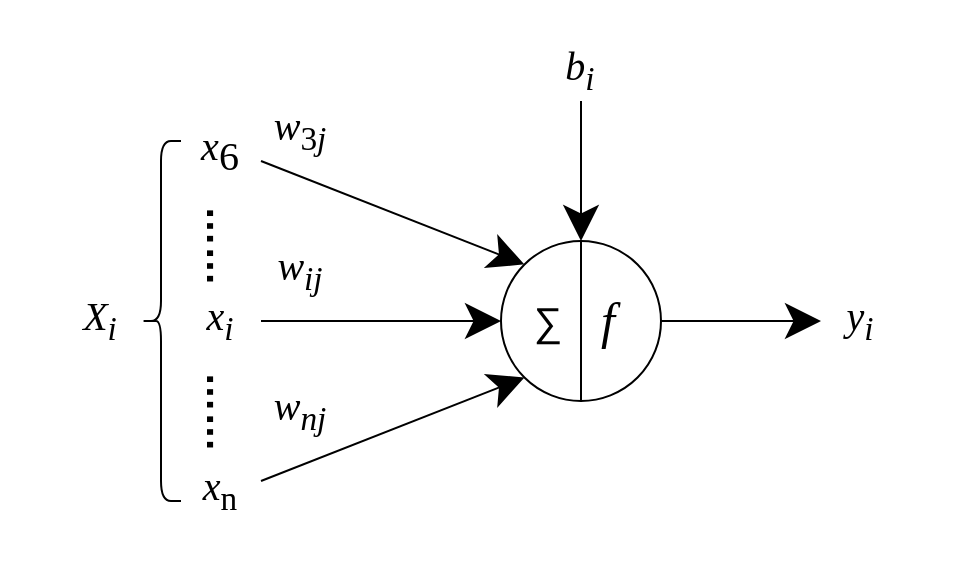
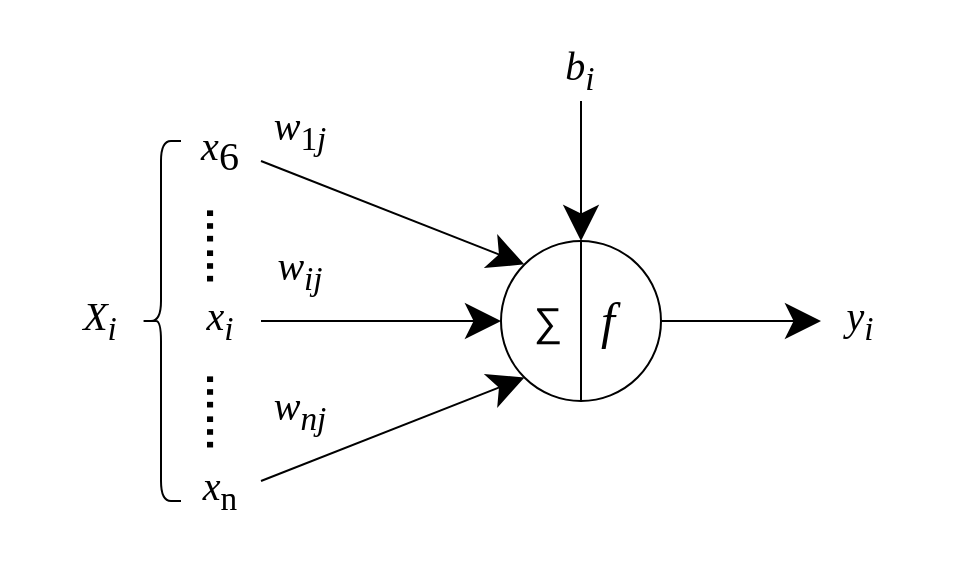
- <mxCell id="8" value="&lt;i&gt;w&lt;/i&gt;&lt;sub&gt;3&lt;i&gt;j&lt;/i&gt;&lt;/sub&gt;" style="text;html=1;align=center;verticalAlign=middle;whiteSpace=wrap;rounded=0;fontSize=20;fontFamily=Times New Roman;" vertex="1" parent="1"><mxGeometry x="120" y="50" width="60" height="30" as="geometry" /></mxCell>
+ <mxCell id="8" value="&lt;i&gt;w&lt;/i&gt;&lt;sub&gt;1&lt;i&gt;j&lt;/i&gt;&lt;/sub&gt;" style="text;html=1;align=center;verticalAlign=middle;whiteSpace=wrap;rounded=0;fontSize=20;fontFamily=Times New Roman;" vertex="1" parent="1"><mxGeometry x="120" y="50" width="60" height="30" as="geometry" /></mxCell>
